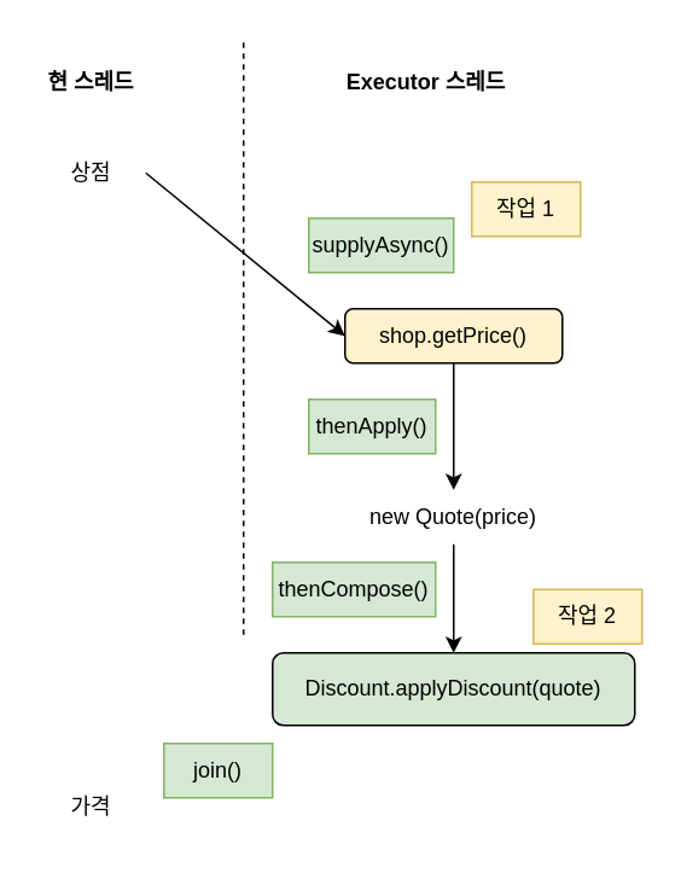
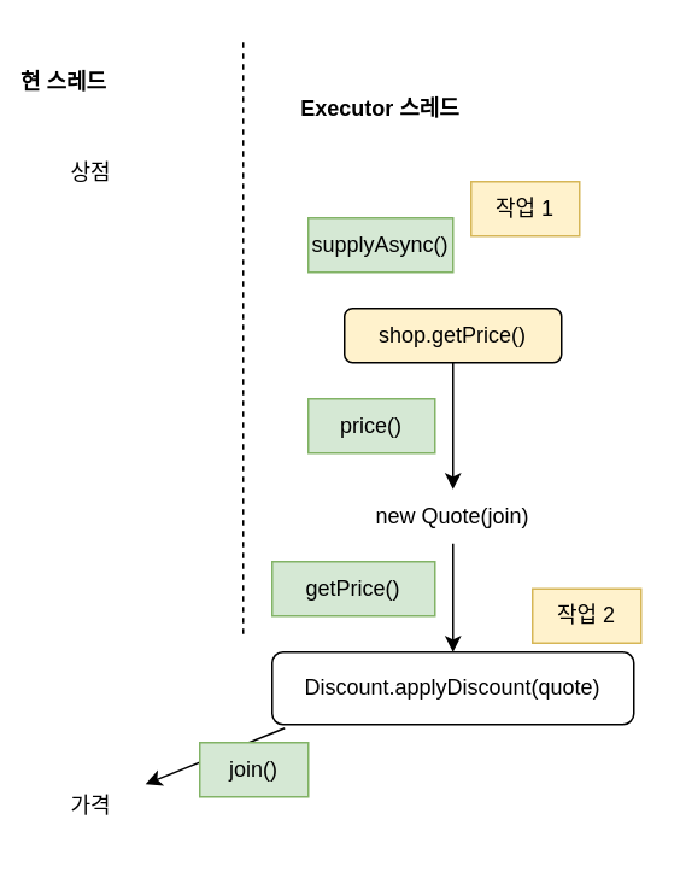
- <mxCell id="2" value="현 스레드" style="text;html=1;strokeColor=none;fillColor=none;align=center;verticalAlign=middle;whiteSpace=wrap;rounded=0;fontStyle=1" vertex="1" parent="1"><mxGeometry x="20" y="30" width="60" height="30" as="geometry" /></mxCell>
+ <mxCell id="2" value="현 스레드" style="text;html=1;strokeColor=none;fillColor=none;align=center;verticalAlign=middle;whiteSpace=wrap;rounded=0;fontStyle=1" vertex="1" parent="1"><mxGeometry x="5" y="30" width="60" height="30" as="geometry" /></mxCell>
- <mxCell id="3" value="Executor 스레드" style="text;html=1;strokeColor=none;fillColor=none;align=center;verticalAlign=middle;whiteSpace=wrap;rounded=0;fontStyle=1" vertex="1" parent="1"><mxGeometry x="190" y="30" width="90" height="30" as="geometry" /></mxCell>
+ <mxCell id="3" value="Executor 스레드" style="text;html=1;strokeColor=none;fillColor=none;align=center;verticalAlign=middle;whiteSpace=wrap;rounded=0;fontStyle=1" vertex="1" parent="1"><mxGeometry x="165" y="45" width="90" height="30" as="geometry" /></mxCell>
- <mxCell id="10" value="" style="endArrow=classic;html=1;rounded=0;exitX=1;exitY=0.5;exitDx=0;exitDy=0;entryX=0;entryY=0.5;entryDx=0;entryDy=0;" edge="1" parent="1" source="5" target="7"><mxGeometry width="50" height="50" relative="1" as="geometry"><mxPoint x="270" y="400" as="sourcePoint" /><mxPoint x="320" y="350" as="targetPoint" /></mxGeometry></mxCell>
- <mxCell id="14" value="thenApply()" style="text;html=1;strokeColor=#82b366;fillColor=#d5e8d4;align=center;verticalAlign=middle;whiteSpace=wrap;rounded=0;" vertex="1" parent="1"><mxGeometry x="170" y="220" width="70" height="30" as="geometry" /></mxCell>
+ <mxCell id="14" value="price()" style="text;html=1;strokeColor=#82b366;fillColor=#d5e8d4;align=center;verticalAlign=middle;whiteSpace=wrap;rounded=0;" vertex="1" parent="1"><mxGeometry x="170" y="220" width="70" height="30" as="geometry" /></mxCell>
- <mxCell id="13" value="new Quote(price)" style="text;html=1;strokeColor=none;fillColor=none;align=center;verticalAlign=middle;whiteSpace=wrap;rounded=0;" vertex="1" parent="1"><mxGeometry x="195" y="270" width="110" height="30" as="geometry" /></mxCell>
+ <mxCell id="13" value="new Quote(join)" style="text;html=1;strokeColor=none;fillColor=none;align=center;verticalAlign=middle;whiteSpace=wrap;rounded=0;" vertex="1" parent="1"><mxGeometry x="195" y="270" width="110" height="30" as="geometry" /></mxCell>
- <mxCell id="15" value="thenCompose()" style="text;html=1;strokeColor=#82b366;fillColor=#d5e8d4;align=center;verticalAlign=middle;whiteSpace=wrap;rounded=0;" vertex="1" parent="1"><mxGeometry x="150" y="310" width="90" height="30" as="geometry" /></mxCell>
+ <mxCell id="15" value="getPrice()" style="text;html=1;strokeColor=#82b366;fillColor=#d5e8d4;align=center;verticalAlign=middle;whiteSpace=wrap;rounded=0;" vertex="1" parent="1"><mxGeometry x="150" y="310" width="90" height="30" as="geometry" /></mxCell>
- <mxCell id="8" value="Discount.applyDiscount(quote)" style="rounded=1;whiteSpace=wrap;html=1;fillColor=#d5e8d4;" vertex="1" parent="1"><mxGeometry x="150" y="360" width="200" height="40" as="geometry" /></mxCell>
+ <mxCell id="8" value="Discount.applyDiscount(quote)" style="rounded=1;whiteSpace=wrap;html=1;" vertex="1" parent="1"><mxGeometry x="150" y="360" width="200" height="40" as="geometry" /></mxCell>
+ <mxCell id="18" value="" style="endArrow=classic;html=1;rounded=0;exitX=0.035;exitY=1.05;exitDx=0;exitDy=0;exitPerimeter=0;" edge="1" parent="1" source="8" target="17"><mxGeometry width="50" height="50" relative="1" as="geometry"><mxPoint x="270" y="400" as="sourcePoint" /><mxPoint x="320" y="350" as="targetPoint" /></mxGeometry></mxCell>
- <mxCell id="19" value="join()" style="text;html=1;strokeColor=#82b366;fillColor=#d5e8d4;align=center;verticalAlign=middle;whiteSpace=wrap;rounded=0;" vertex="1" parent="1"><mxGeometry x="90" y="410" width="60" height="30" as="geometry" /></mxCell>
+ <mxCell id="19" value="join()" style="text;html=1;strokeColor=#82b366;fillColor=#d5e8d4;align=center;verticalAlign=middle;whiteSpace=wrap;rounded=0;" vertex="1" parent="1"><mxGeometry x="110" y="410" width="60" height="30" as="geometry" /></mxCell>
